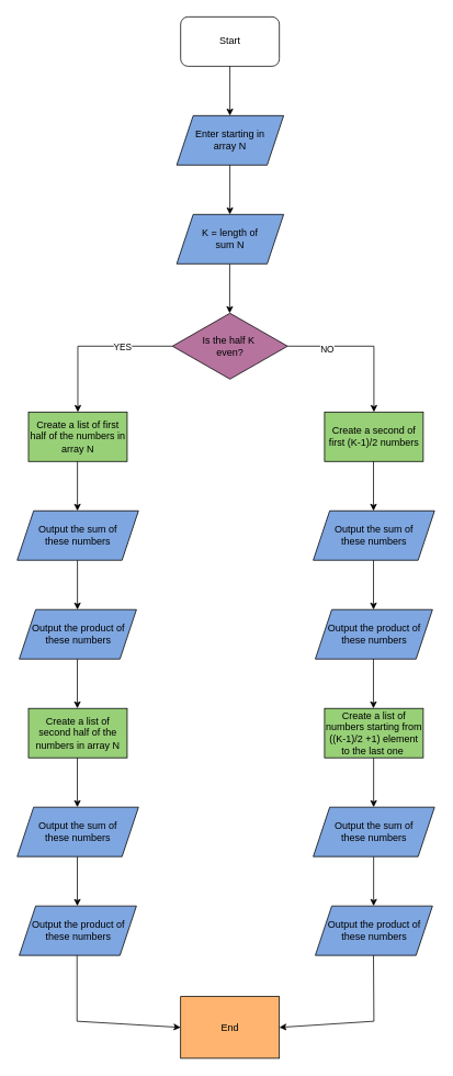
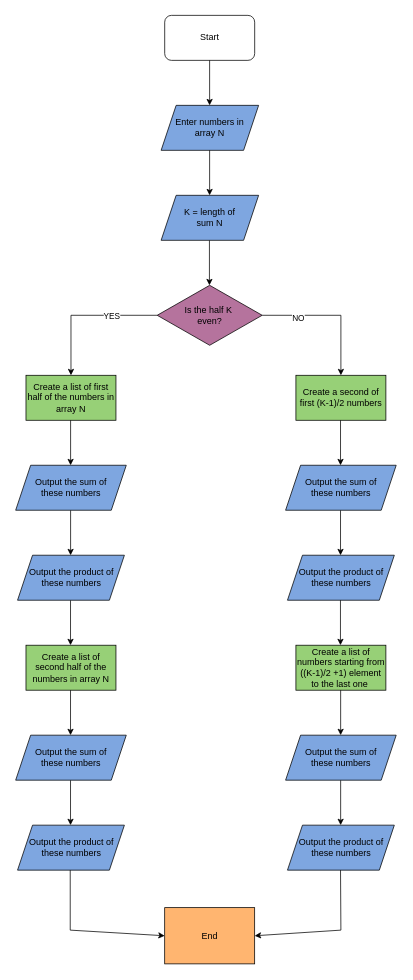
- <mxCell id="3" value="Enter starting in &lt;br&gt;array N" style="shape=parallelogram;perimeter=parallelogramPerimeter;whiteSpace=wrap;html=1;fixedSize=1;fillColor=#7EA6E0;" vertex="1" parent="1"><mxGeometry x="214" y="140" width="130" height="60" as="geometry" /></mxCell>
+ <mxCell id="3" value="Enter numbers in &lt;br&gt;array N" style="shape=parallelogram;perimeter=parallelogramPerimeter;whiteSpace=wrap;html=1;fixedSize=1;fillColor=#7EA6E0;" vertex="1" parent="1"><mxGeometry x="214" y="140" width="130" height="60" as="geometry" /></mxCell>
